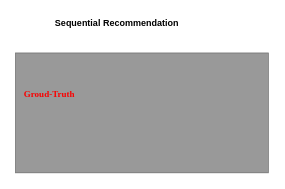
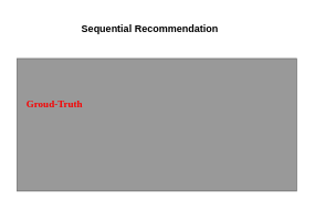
- <mxCell id="2" value="Sequential Recommendation" style="text;html=1;align=center;verticalAlign=middle;resizable=0;points=[];autosize=1;strokeColor=none;fillColor=none;fontStyle=1" vertex="1" parent="1"><mxGeometry x="65" y="15" width="180" height="30" as="geometry" /></mxCell>
+ <mxCell id="2" value="Sequential Recommendation" style="text;html=1;align=center;verticalAlign=middle;resizable=0;points=[];autosize=1;strokeColor=none;fillColor=none;fontStyle=1" vertex="1" parent="1"><mxGeometry x="90" y="20" width="180" height="30" as="geometry" /></mxCell>
